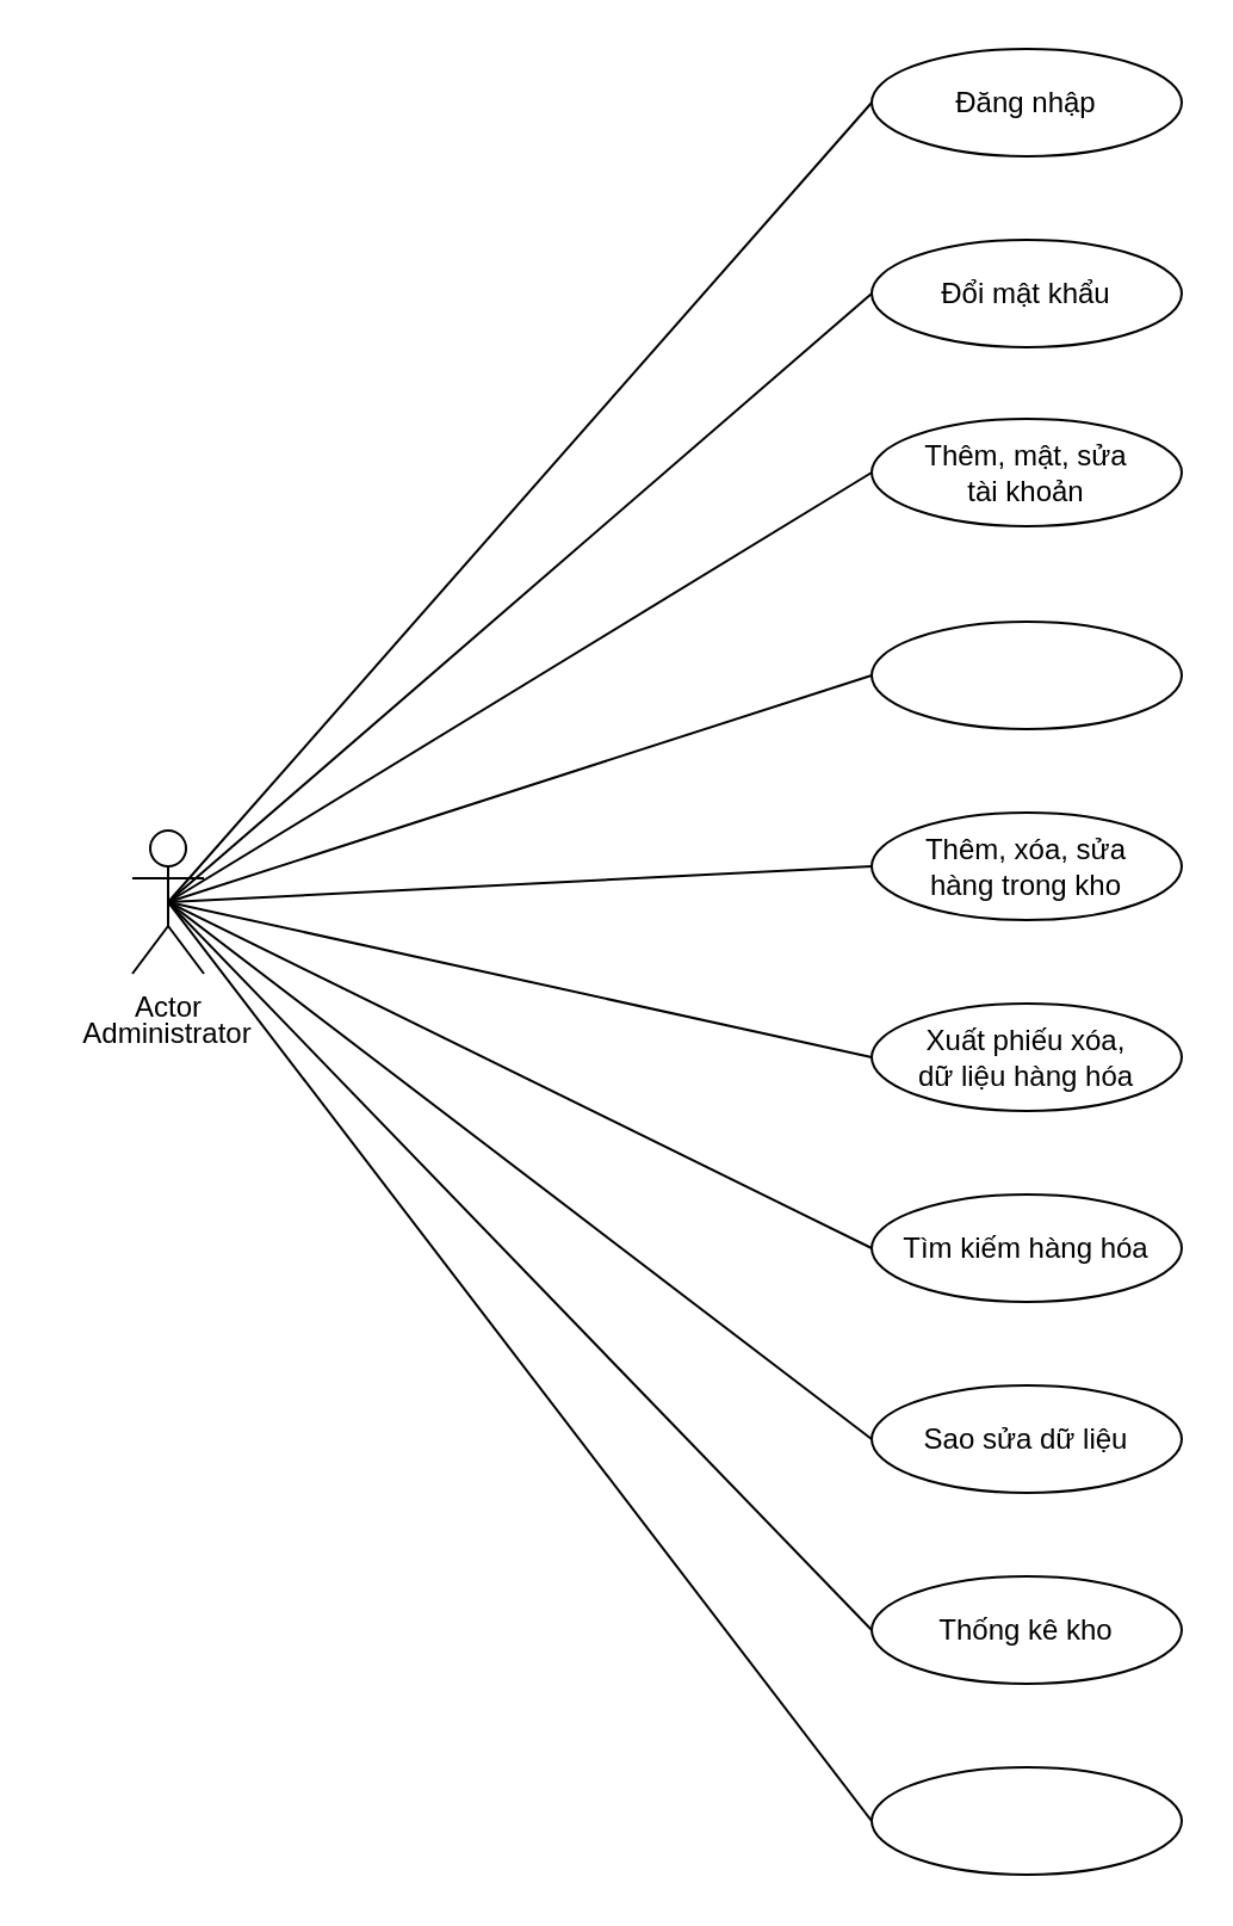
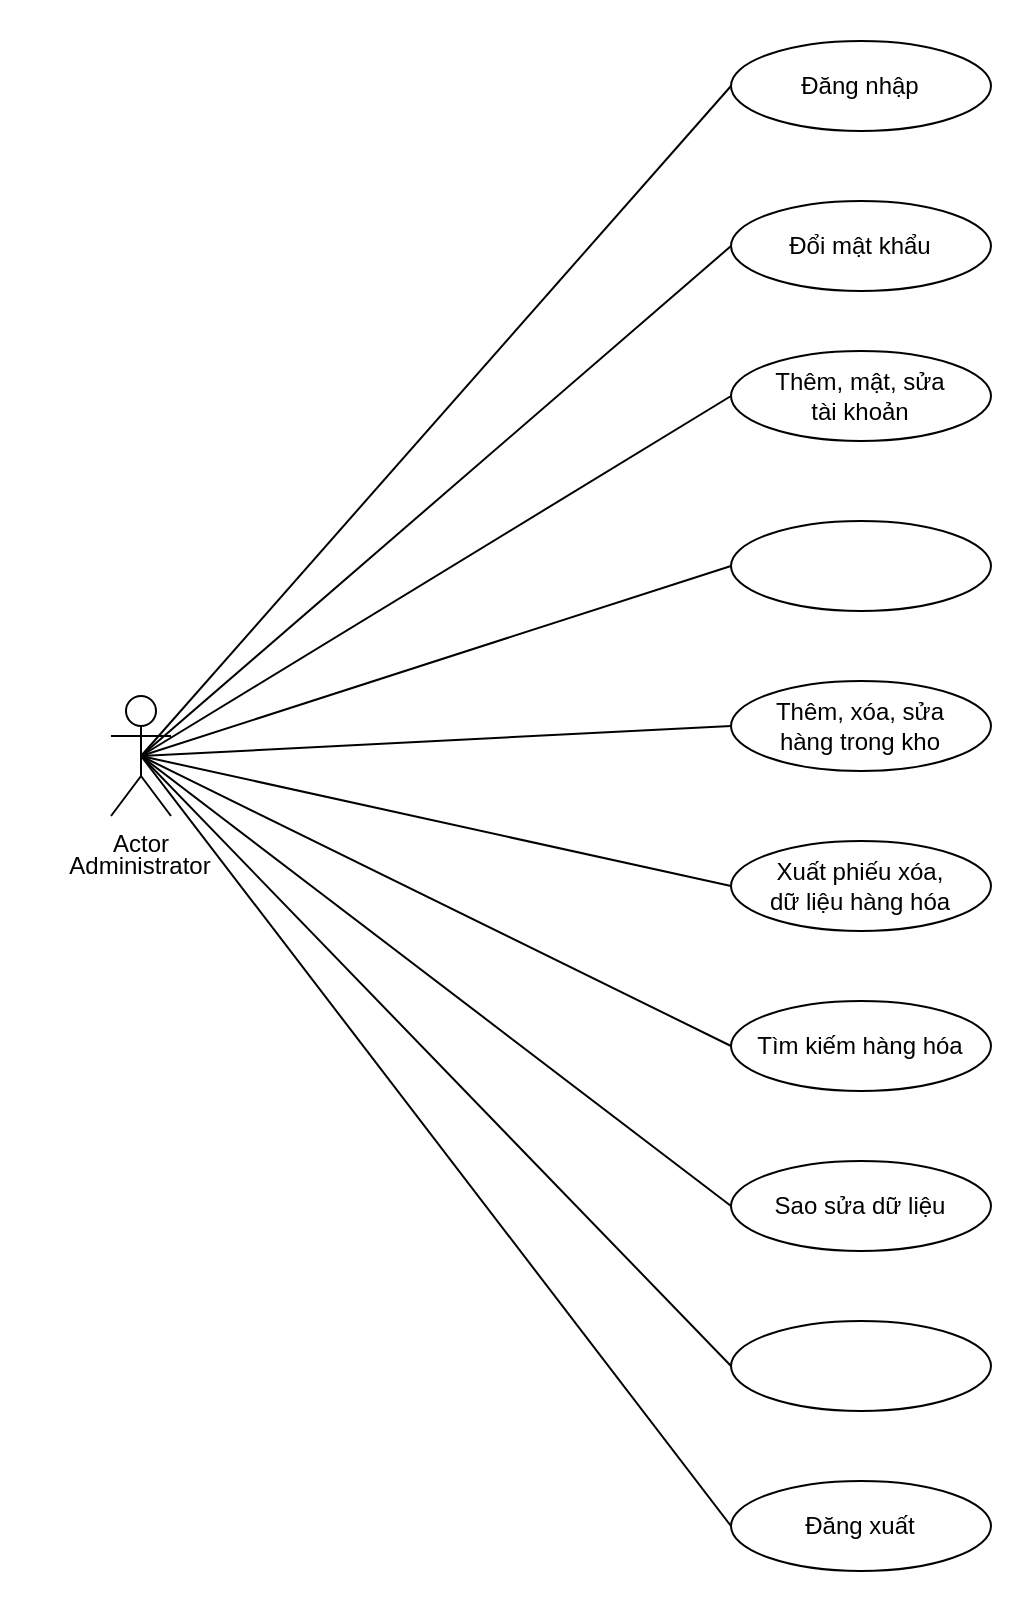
- <mxCell id="20" value="Thống kê kho" style="text;html=1;align=center;verticalAlign=middle;whiteSpace=wrap;rounded=0;" vertex="1" parent="1"><mxGeometry x="370" y="667.5" width="120" height="30" as="geometry" /></mxCell>
+ <mxCell id="22" value="Đăng xuất" style="text;html=1;align=center;verticalAlign=middle;whiteSpace=wrap;rounded=0;" vertex="1" parent="1"><mxGeometry x="370" y="747.5" width="120" height="30" as="geometry" /></mxCell>
